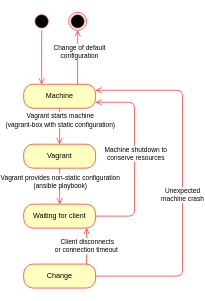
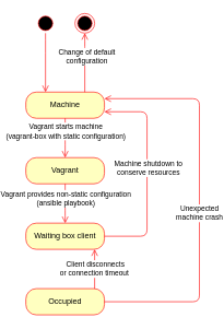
- <mxCell id="13" value="Waiting for client" style="rounded=1;whiteSpace=wrap;html=1;arcSize=40;fontColor=#000000;fillColor=#ffffc0;strokeColor=#ff0000;" vertex="1" parent="1"><mxGeometry x="20" y="340" width="120" height="40" as="geometry" /></mxCell>
+ <mxCell id="13" value="Waiting box client" style="rounded=1;whiteSpace=wrap;html=1;arcSize=40;fontColor=#000000;fillColor=#ffffc0;strokeColor=#ff0000;" vertex="1" parent="1"><mxGeometry x="20" y="340" width="120" height="40" as="geometry" /></mxCell>
- <mxCell id="14" value="Change" style="rounded=1;whiteSpace=wrap;html=1;arcSize=40;fontColor=#000000;fillColor=#ffffc0;strokeColor=#ff0000;" vertex="1" parent="1"><mxGeometry x="20" y="440" width="120" height="40" as="geometry" /></mxCell>
+ <mxCell id="14" value="Occupied" style="rounded=1;whiteSpace=wrap;html=1;arcSize=40;fontColor=#000000;fillColor=#ffffc0;strokeColor=#ff0000;" vertex="1" parent="1"><mxGeometry x="20" y="440" width="120" height="40" as="geometry" /></mxCell>
